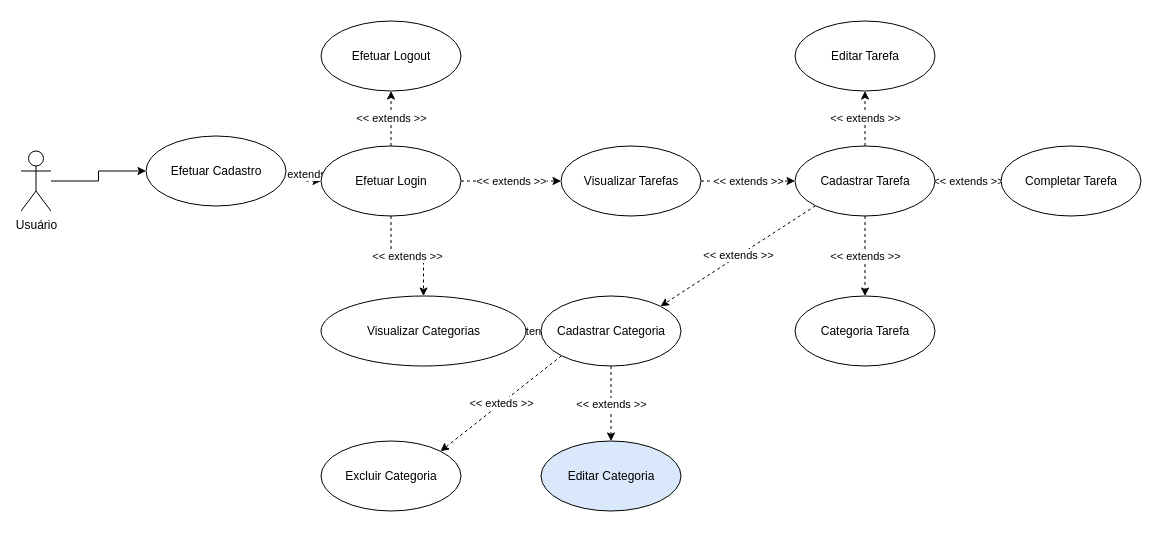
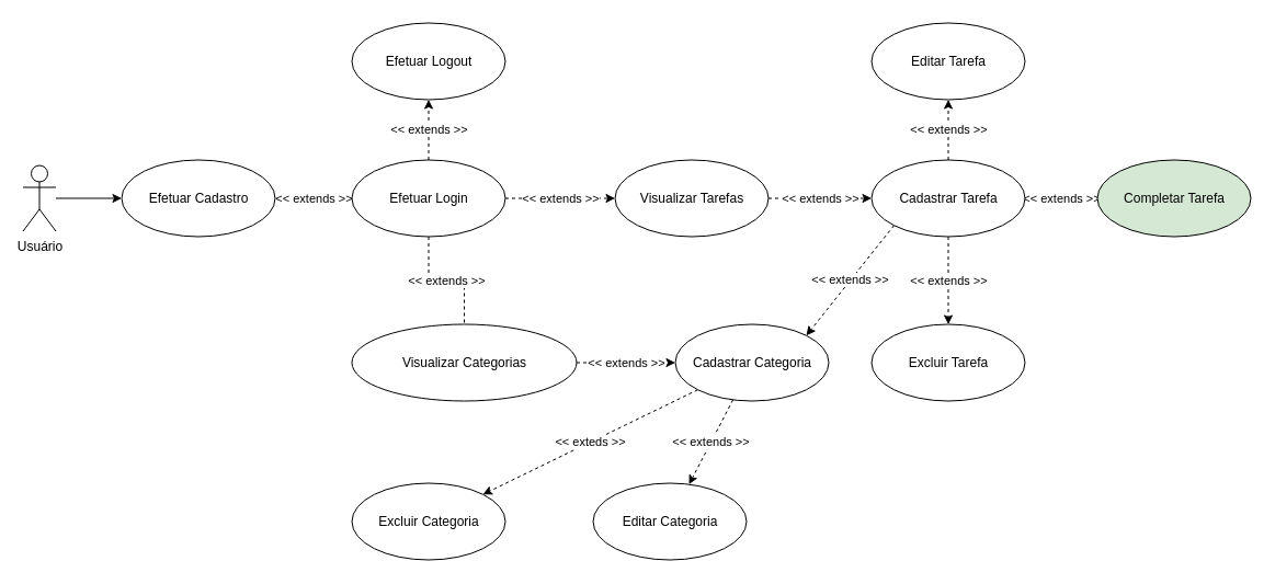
- <mxCell id="5" value="Efetuar Cadastro&lt;br&gt;" style="ellipse;whiteSpace=wrap;html=1;" vertex="1" parent="1"><mxGeometry x="145.5" y="135.5" width="140" height="70" as="geometry" /></mxCell>
+ <mxCell id="5" value="Efetuar Cadastro&lt;br&gt;" style="ellipse;whiteSpace=wrap;html=1;" vertex="1" parent="1"><mxGeometry x="110.5" y="145.5" width="140" height="70" as="geometry" /></mxCell>
- <mxCell id="24" value="Completar Tarefa&lt;br&gt;" style="ellipse;whiteSpace=wrap;html=1;" vertex="1" parent="1"><mxGeometry x="1000.5" y="145.5" width="140" height="70" as="geometry" /></mxCell>
+ <mxCell id="24" value="Completar Tarefa&lt;br&gt;" style="ellipse;whiteSpace=wrap;html=1;fillColor=#d5e8d4;" vertex="1" parent="1"><mxGeometry x="1000.5" y="145.5" width="140" height="70" as="geometry" /></mxCell>
- <mxCell id="8" value="&amp;lt;&amp;lt; extends &amp;gt;&amp;gt;" style="edgeStyle=orthogonalEdgeStyle;rounded=0;orthogonalLoop=1;jettySize=auto;html=1;dashed=1;" edge="1" parent="1" source="9" target="11"><mxGeometry relative="1" as="geometry" /></mxCell>
+ <mxCell id="8" value="&amp;lt;&amp;lt; extends &amp;gt;&amp;gt;" style="edgeStyle=orthogonalEdgeStyle;rounded=0;orthogonalLoop=1;jettySize=auto;html=1;dashed=1;endArrow=none;" edge="1" parent="1" source="9" target="11"><mxGeometry relative="1" as="geometry" /></mxCell>
- <mxCell id="16" value="Cadastrar Categoria" style="ellipse;whiteSpace=wrap;html=1;" vertex="1" parent="1"><mxGeometry x="540.5" y="295.5" width="140" height="70" as="geometry" /></mxCell>
+ <mxCell id="16" value="Cadastrar Categoria" style="ellipse;whiteSpace=wrap;html=1;" vertex="1" parent="1"><mxGeometry x="615.5" y="295.5" width="140" height="70" as="geometry" /></mxCell>
- <mxCell id="23" value="Categoria Tarefa&lt;br&gt;" style="ellipse;whiteSpace=wrap;html=1;" vertex="1" parent="1"><mxGeometry x="794.5" y="295.5" width="140" height="70" as="geometry" /></mxCell>
+ <mxCell id="23" value="Excluir Tarefa&lt;br&gt;" style="ellipse;whiteSpace=wrap;html=1;" vertex="1" parent="1"><mxGeometry x="794.5" y="295.5" width="140" height="70" as="geometry" /></mxCell>
- <mxCell id="13" value="Editar Categoria&lt;br&gt;" style="ellipse;whiteSpace=wrap;html=1;fillColor=#dae8fc;" vertex="1" parent="1"><mxGeometry x="540.5" y="440.5" width="140" height="70" as="geometry" /></mxCell>
+ <mxCell id="13" value="Editar Categoria&lt;br&gt;" style="ellipse;whiteSpace=wrap;html=1;" vertex="1" parent="1"><mxGeometry x="540.5" y="440.5" width="140" height="70" as="geometry" /></mxCell>
